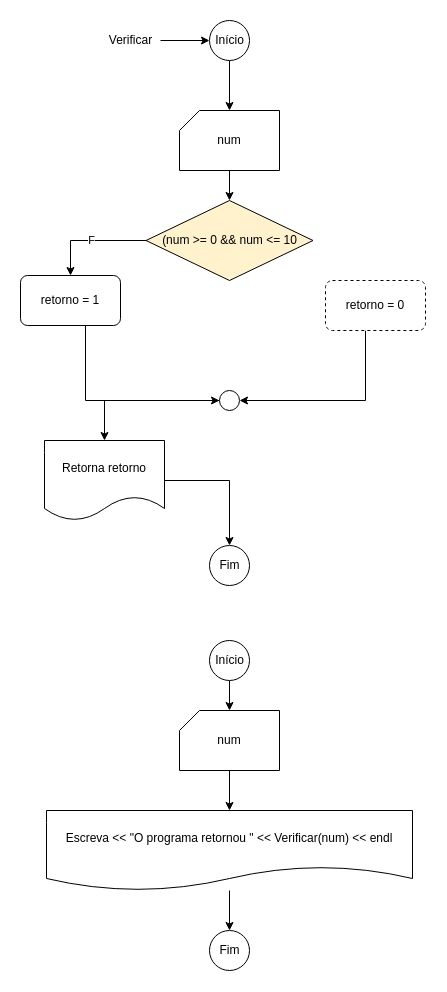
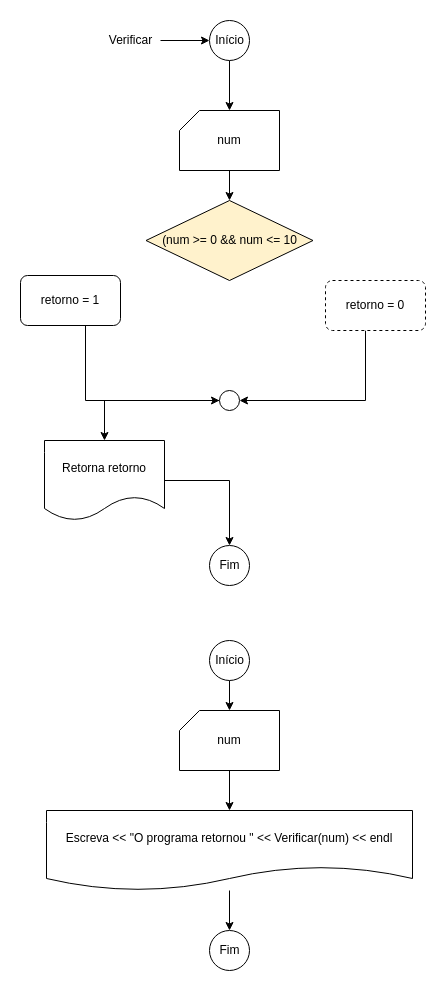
- <mxCell id="8" value="F" style="edgeStyle=orthogonalEdgeStyle;rounded=0;orthogonalLoop=1;jettySize=auto;html=1;entryX=0.5;entryY=0;entryDx=0;entryDy=0;" edge="1" parent="1" source="9" target="13"><mxGeometry relative="1" as="geometry" /></mxCell>
